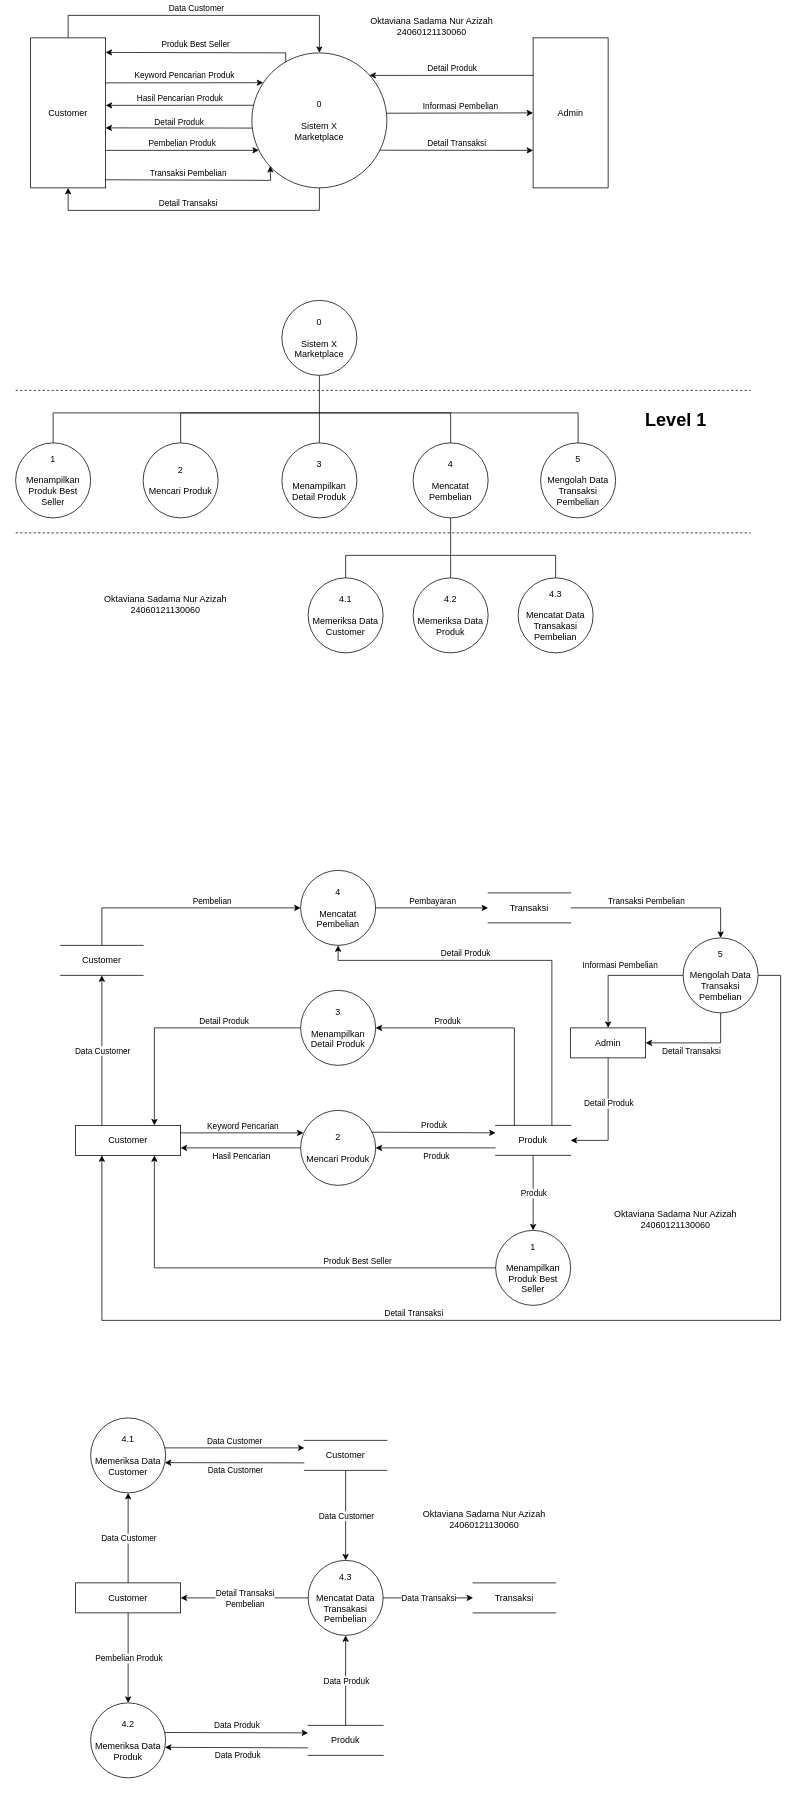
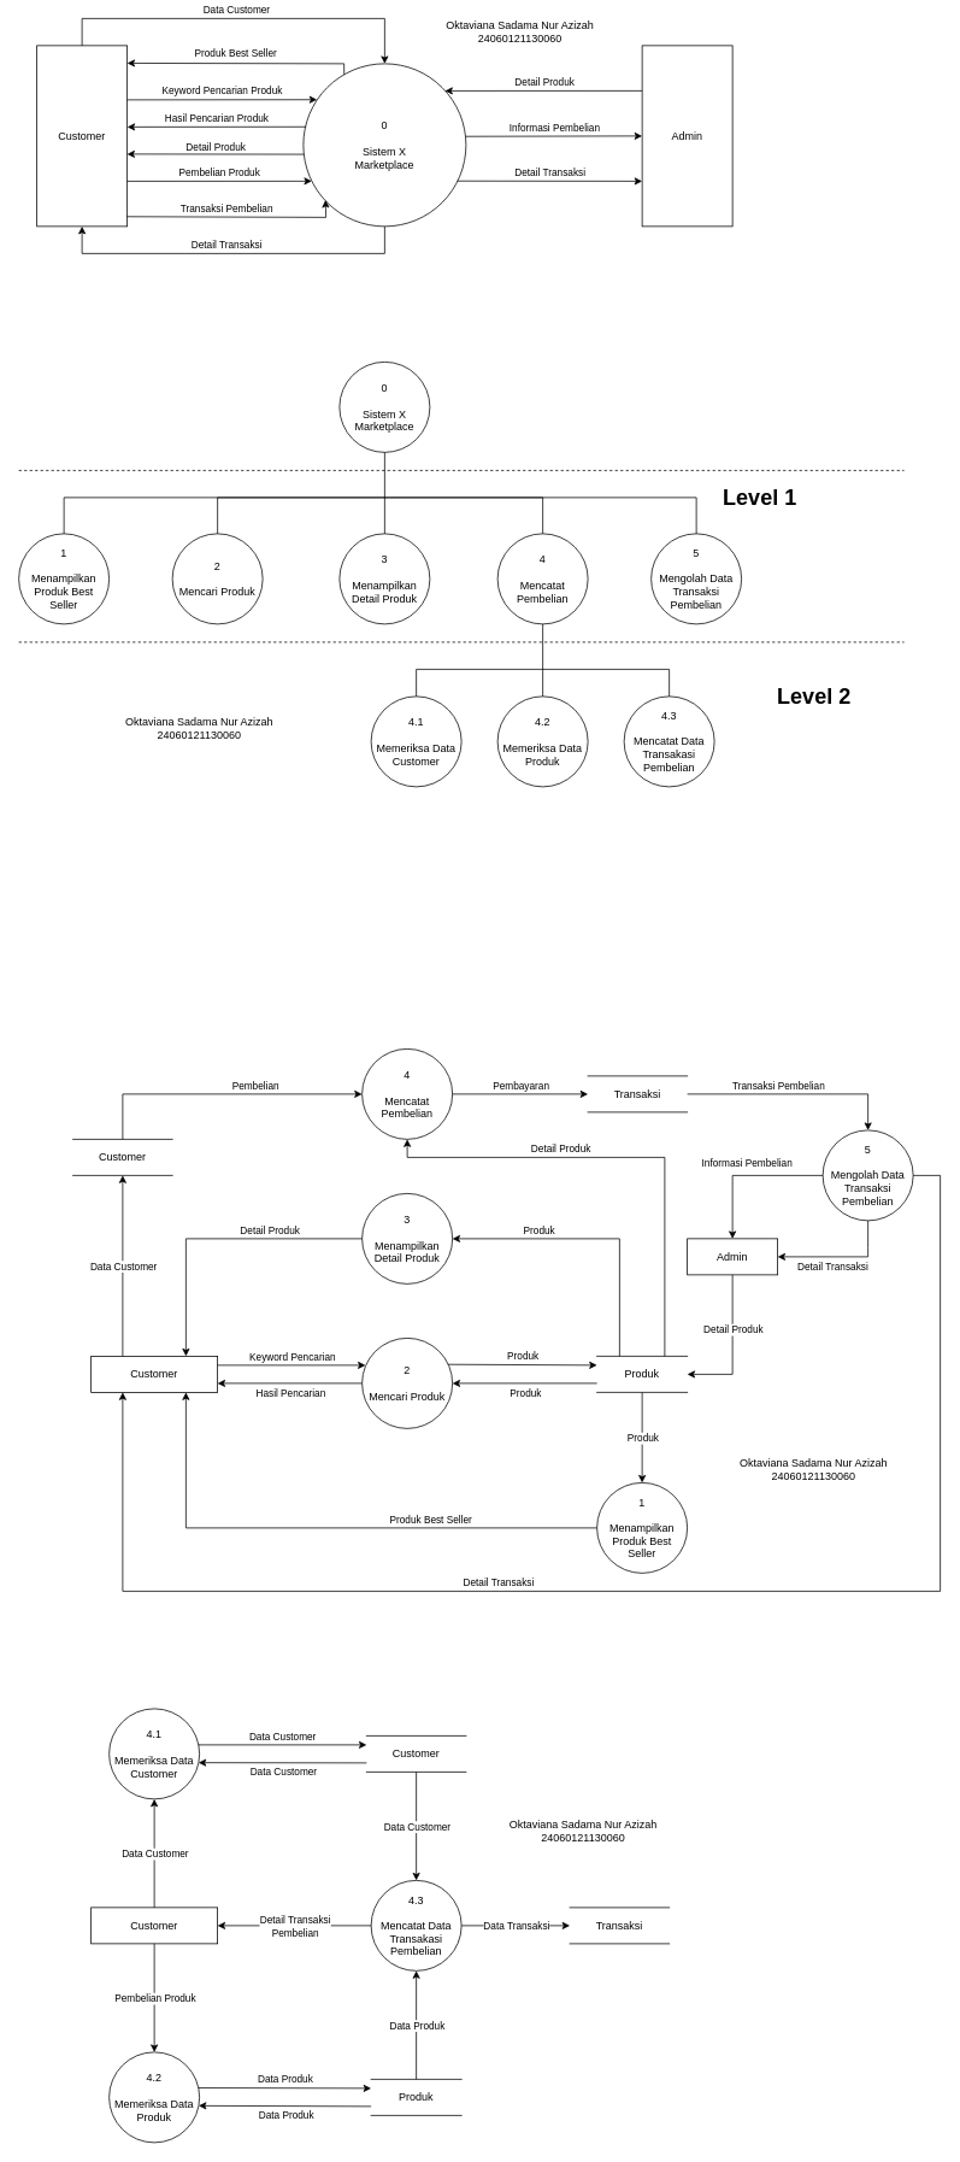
- <mxCell id="45" value="Level 1" style="text;strokeColor=none;fillColor=none;html=1;fontSize=24;fontStyle=1;verticalAlign=middle;align=center;" vertex="1" parent="1"><mxGeometry x="850" y="540" width="100" height="40" as="geometry" /></mxCell>
+ <mxCell id="45" value="Level 1" style="text;strokeColor=none;fillColor=none;html=1;fontSize=24;fontStyle=1;verticalAlign=middle;align=center;" vertex="1" parent="1"><mxGeometry x="790" y="530" width="100" height="40" as="geometry" /></mxCell>
+ <mxCell id="46" value="Level 2" style="text;strokeColor=none;fillColor=none;html=1;fontSize=24;fontStyle=1;verticalAlign=middle;align=center;" vertex="1" parent="1"><mxGeometry x="850" y="750" width="100" height="40" as="geometry" /></mxCell>
